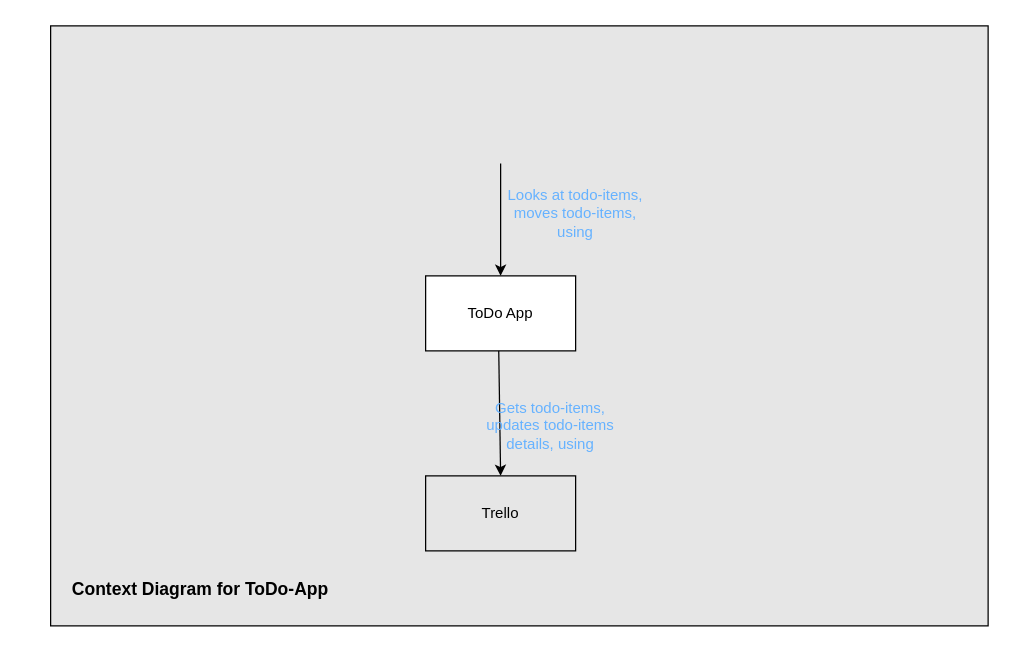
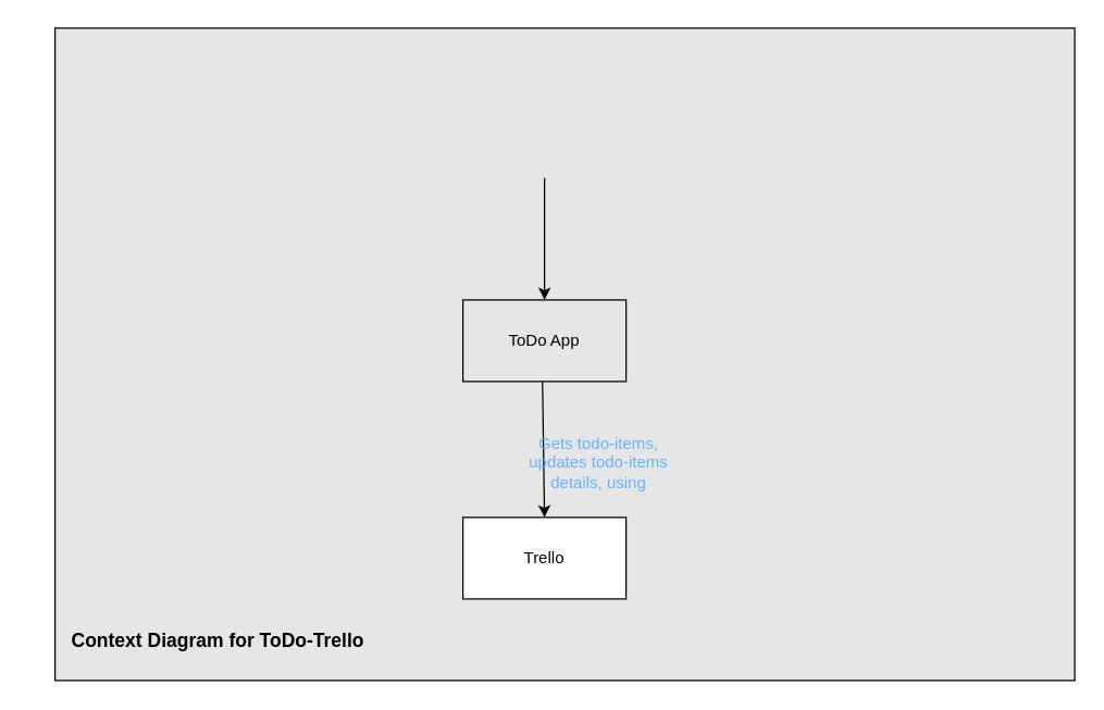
- <mxCell id="5" value="Looks at todo-items, moves todo-items, using" style="text;html=1;strokeColor=none;fillColor=none;align=center;verticalAlign=middle;whiteSpace=wrap;rounded=0;fontColor=#66B2FF;" vertex="1" parent="1"><mxGeometry x="400" y="160" width="120" height="20" as="geometry" /></mxCell>
- <mxCell id="3" value="ToDo App" style="rounded=0;whiteSpace=wrap;html=1;" vertex="1" parent="1"><mxGeometry x="340" y="220" width="120" height="60" as="geometry" /></mxCell>
+ <mxCell id="3" value="ToDo App" style="rounded=0;whiteSpace=wrap;html=1;fillColor=#e6e6e6;" vertex="1" parent="1"><mxGeometry x="340" y="220" width="120" height="60" as="geometry" /></mxCell>
- <mxCell id="6" value="Trello" style="rounded=0;whiteSpace=wrap;html=1;fillColor=#e6e6e6;" vertex="1" parent="1"><mxGeometry x="340" y="380" width="120" height="60" as="geometry" /></mxCell>
+ <mxCell id="6" value="Trello" style="rounded=0;whiteSpace=wrap;html=1;" vertex="1" parent="1"><mxGeometry x="340" y="380" width="120" height="60" as="geometry" /></mxCell>
- <mxCell id="9" value="Context Diagram for ToDo-App" style="text;html=1;strokeColor=none;fillColor=none;align=center;verticalAlign=middle;whiteSpace=wrap;rounded=0;fontStyle=1;fontSize=14;" vertex="1" parent="1"><mxGeometry x="20" y="470" width="280" as="geometry" /></mxCell>
+ <mxCell id="9" value="Context Diagram for ToDo-Trello" style="text;html=1;strokeColor=none;fillColor=none;align=center;verticalAlign=middle;whiteSpace=wrap;rounded=0;fontStyle=1;fontSize=14;" vertex="1" parent="1"><mxGeometry x="20" y="470" width="280" as="geometry" /></mxCell>
